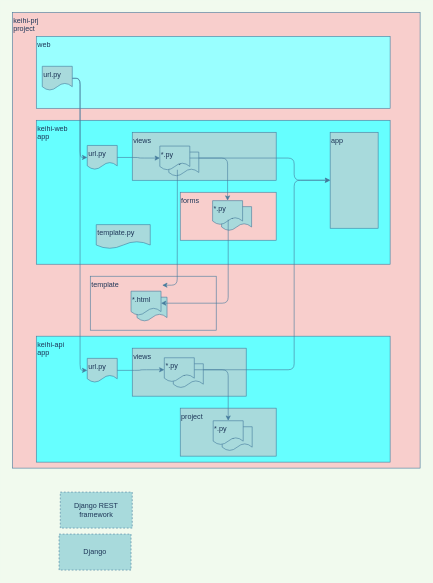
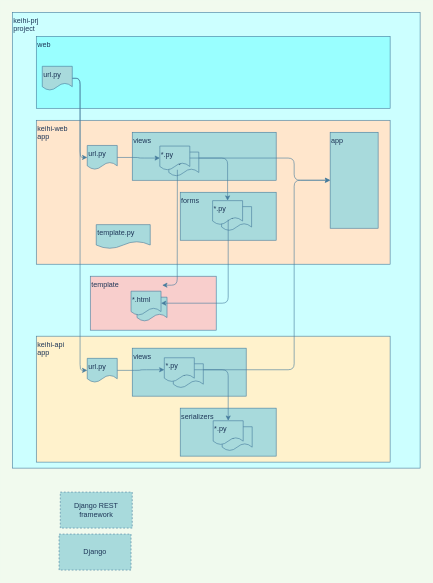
- <mxCell id="2" value="keihi-prj&lt;br&gt;project" style="rounded=0;whiteSpace=wrap;html=1;sketch=0;fontColor=#1D3557;strokeColor=#457B9D;fillColor=#f8cecc;align=left;verticalAlign=top;" vertex="1" parent="1"><mxGeometry x="20" y="20" width="680" height="760" as="geometry" /></mxCell>
+ <mxCell id="2" value="keihi-prj&lt;br&gt;project" style="rounded=0;whiteSpace=wrap;html=1;sketch=0;fontColor=#1D3557;strokeColor=#457B9D;fillColor=#CCFFFF;align=left;verticalAlign=top;" vertex="1" parent="1"><mxGeometry x="20" y="20" width="680" height="760" as="geometry" /></mxCell>
- <mxCell id="6" value="keihi-web&lt;br&gt;app" style="rounded=0;whiteSpace=wrap;html=1;sketch=0;fontColor=#1D3557;strokeColor=#457B9D;fillColor=#66FFFF;align=left;verticalAlign=top;" vertex="1" parent="1"><mxGeometry x="60" y="200" width="590" height="240" as="geometry" /></mxCell>
+ <mxCell id="6" value="keihi-web&lt;br&gt;app" style="rounded=0;whiteSpace=wrap;html=1;sketch=0;fontColor=#1D3557;strokeColor=#457B9D;fillColor=#ffe6cc;align=left;verticalAlign=top;" vertex="1" parent="1"><mxGeometry x="60" y="200" width="590" height="240" as="geometry" /></mxCell>
- <mxCell id="26" value="forms" style="rounded=0;whiteSpace=wrap;html=1;sketch=0;fontColor=#1D3557;strokeColor=#457B9D;fillColor=#f8cecc;align=left;verticalAlign=top;" vertex="1" parent="1"><mxGeometry x="300" y="320" width="160" height="80" as="geometry" /></mxCell>
+ <mxCell id="26" value="forms" style="rounded=0;whiteSpace=wrap;html=1;sketch=0;fontColor=#1D3557;strokeColor=#457B9D;fillColor=#A8DADC;align=left;verticalAlign=top;" vertex="1" parent="1"><mxGeometry x="300" y="320" width="160" height="80" as="geometry" /></mxCell>
- <mxCell id="7" value="keihi-api&lt;br&gt;app" style="rounded=0;whiteSpace=wrap;html=1;sketch=0;fontColor=#1D3557;strokeColor=#457B9D;fillColor=#66FFFF;align=left;verticalAlign=top;" vertex="1" parent="1"><mxGeometry x="60" y="560" width="590" height="210" as="geometry" /></mxCell>
+ <mxCell id="7" value="keihi-api&lt;br&gt;app" style="rounded=0;whiteSpace=wrap;html=1;sketch=0;fontColor=#1D3557;strokeColor=#457B9D;fillColor=#fff2cc;align=left;verticalAlign=top;" vertex="1" parent="1"><mxGeometry x="60" y="560" width="590" height="210" as="geometry" /></mxCell>
- <mxCell id="31" value="project" style="rounded=0;whiteSpace=wrap;html=1;sketch=0;fontColor=#1D3557;strokeColor=#457B9D;fillColor=#A8DADC;align=left;verticalAlign=top;" vertex="1" parent="1"><mxGeometry x="300" y="680" width="160" height="80" as="geometry" /></mxCell>
+ <mxCell id="31" value="serializers" style="rounded=0;whiteSpace=wrap;html=1;sketch=0;fontColor=#1D3557;strokeColor=#457B9D;fillColor=#A8DADC;align=left;verticalAlign=top;" vertex="1" parent="1"><mxGeometry x="300" y="680" width="160" height="80" as="geometry" /></mxCell>
